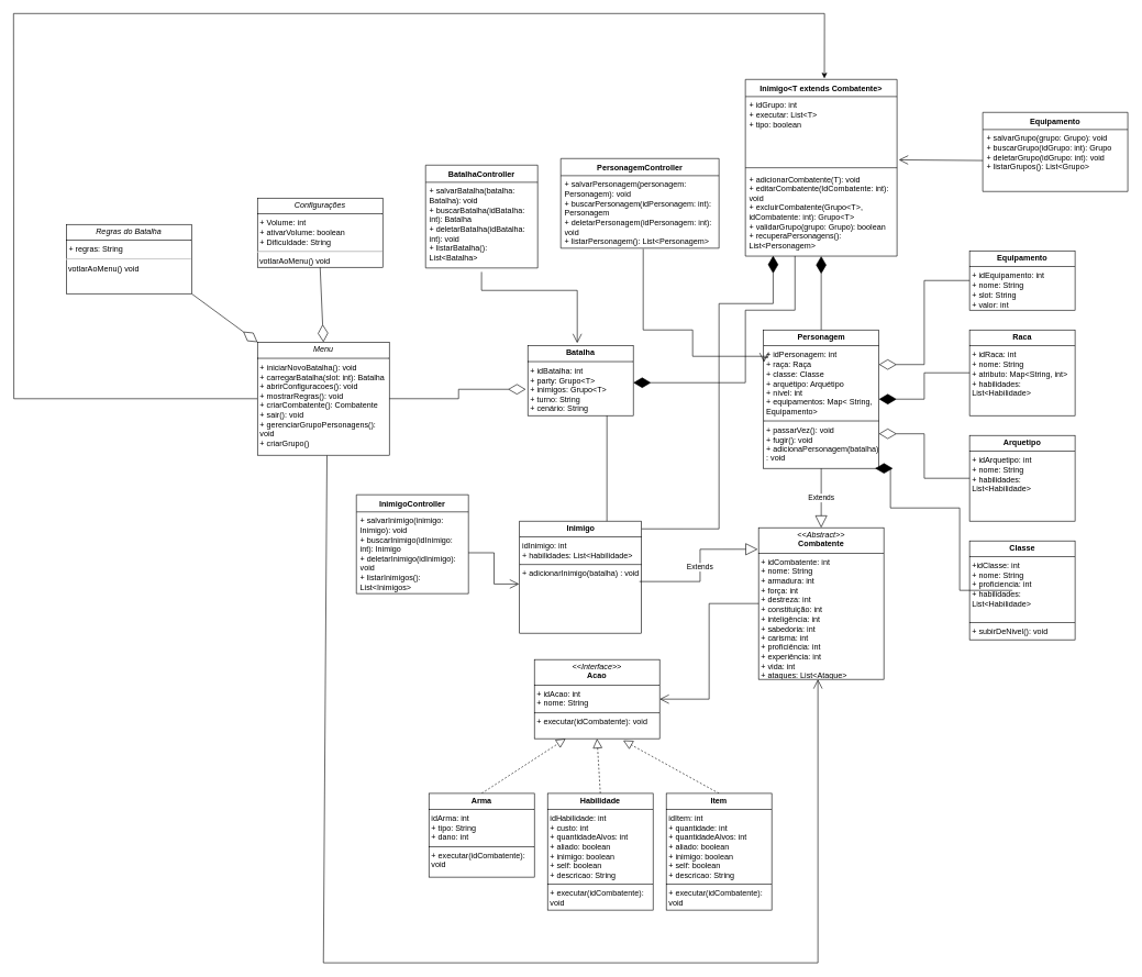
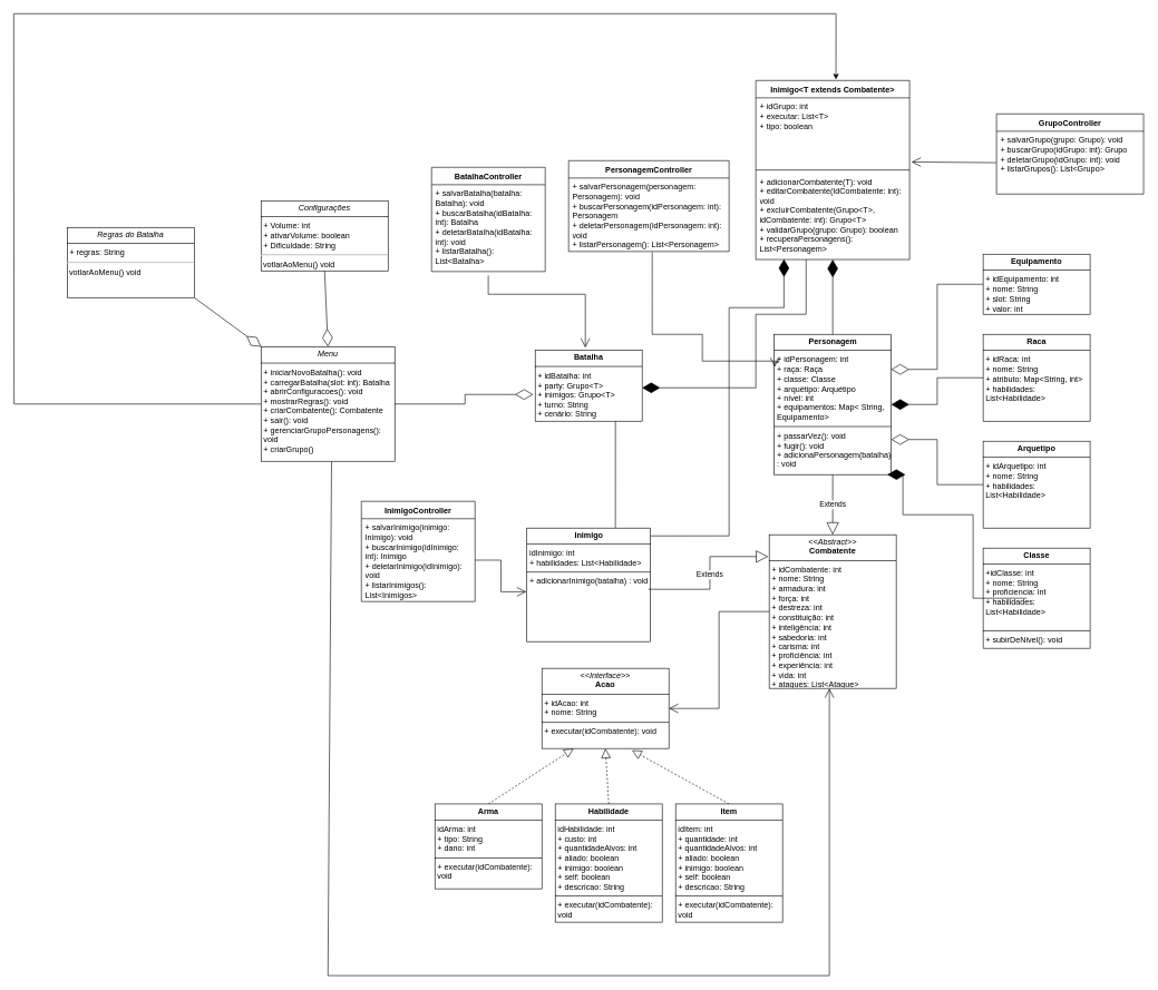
- <mxCell id="39" value="Equipamento" style="swimlane;fontStyle=1;align=center;verticalAlign=top;childLayout=stackLayout;horizontal=1;startSize=26;horizontalStack=0;resizeParent=1;resizeParentMax=0;resizeLast=0;collapsible=1;marginBottom=0;whiteSpace=wrap;html=1;" vertex="1" parent="1"><mxGeometry x="1490" y="170" width="220" height="120" as="geometry" /></mxCell>
+ <mxCell id="39" value="GrupoController" style="swimlane;fontStyle=1;align=center;verticalAlign=top;childLayout=stackLayout;horizontal=1;startSize=26;horizontalStack=0;resizeParent=1;resizeParentMax=0;resizeLast=0;collapsible=1;marginBottom=0;whiteSpace=wrap;html=1;" vertex="1" parent="1"><mxGeometry x="1490" y="170" width="220" height="120" as="geometry" /></mxCell>
